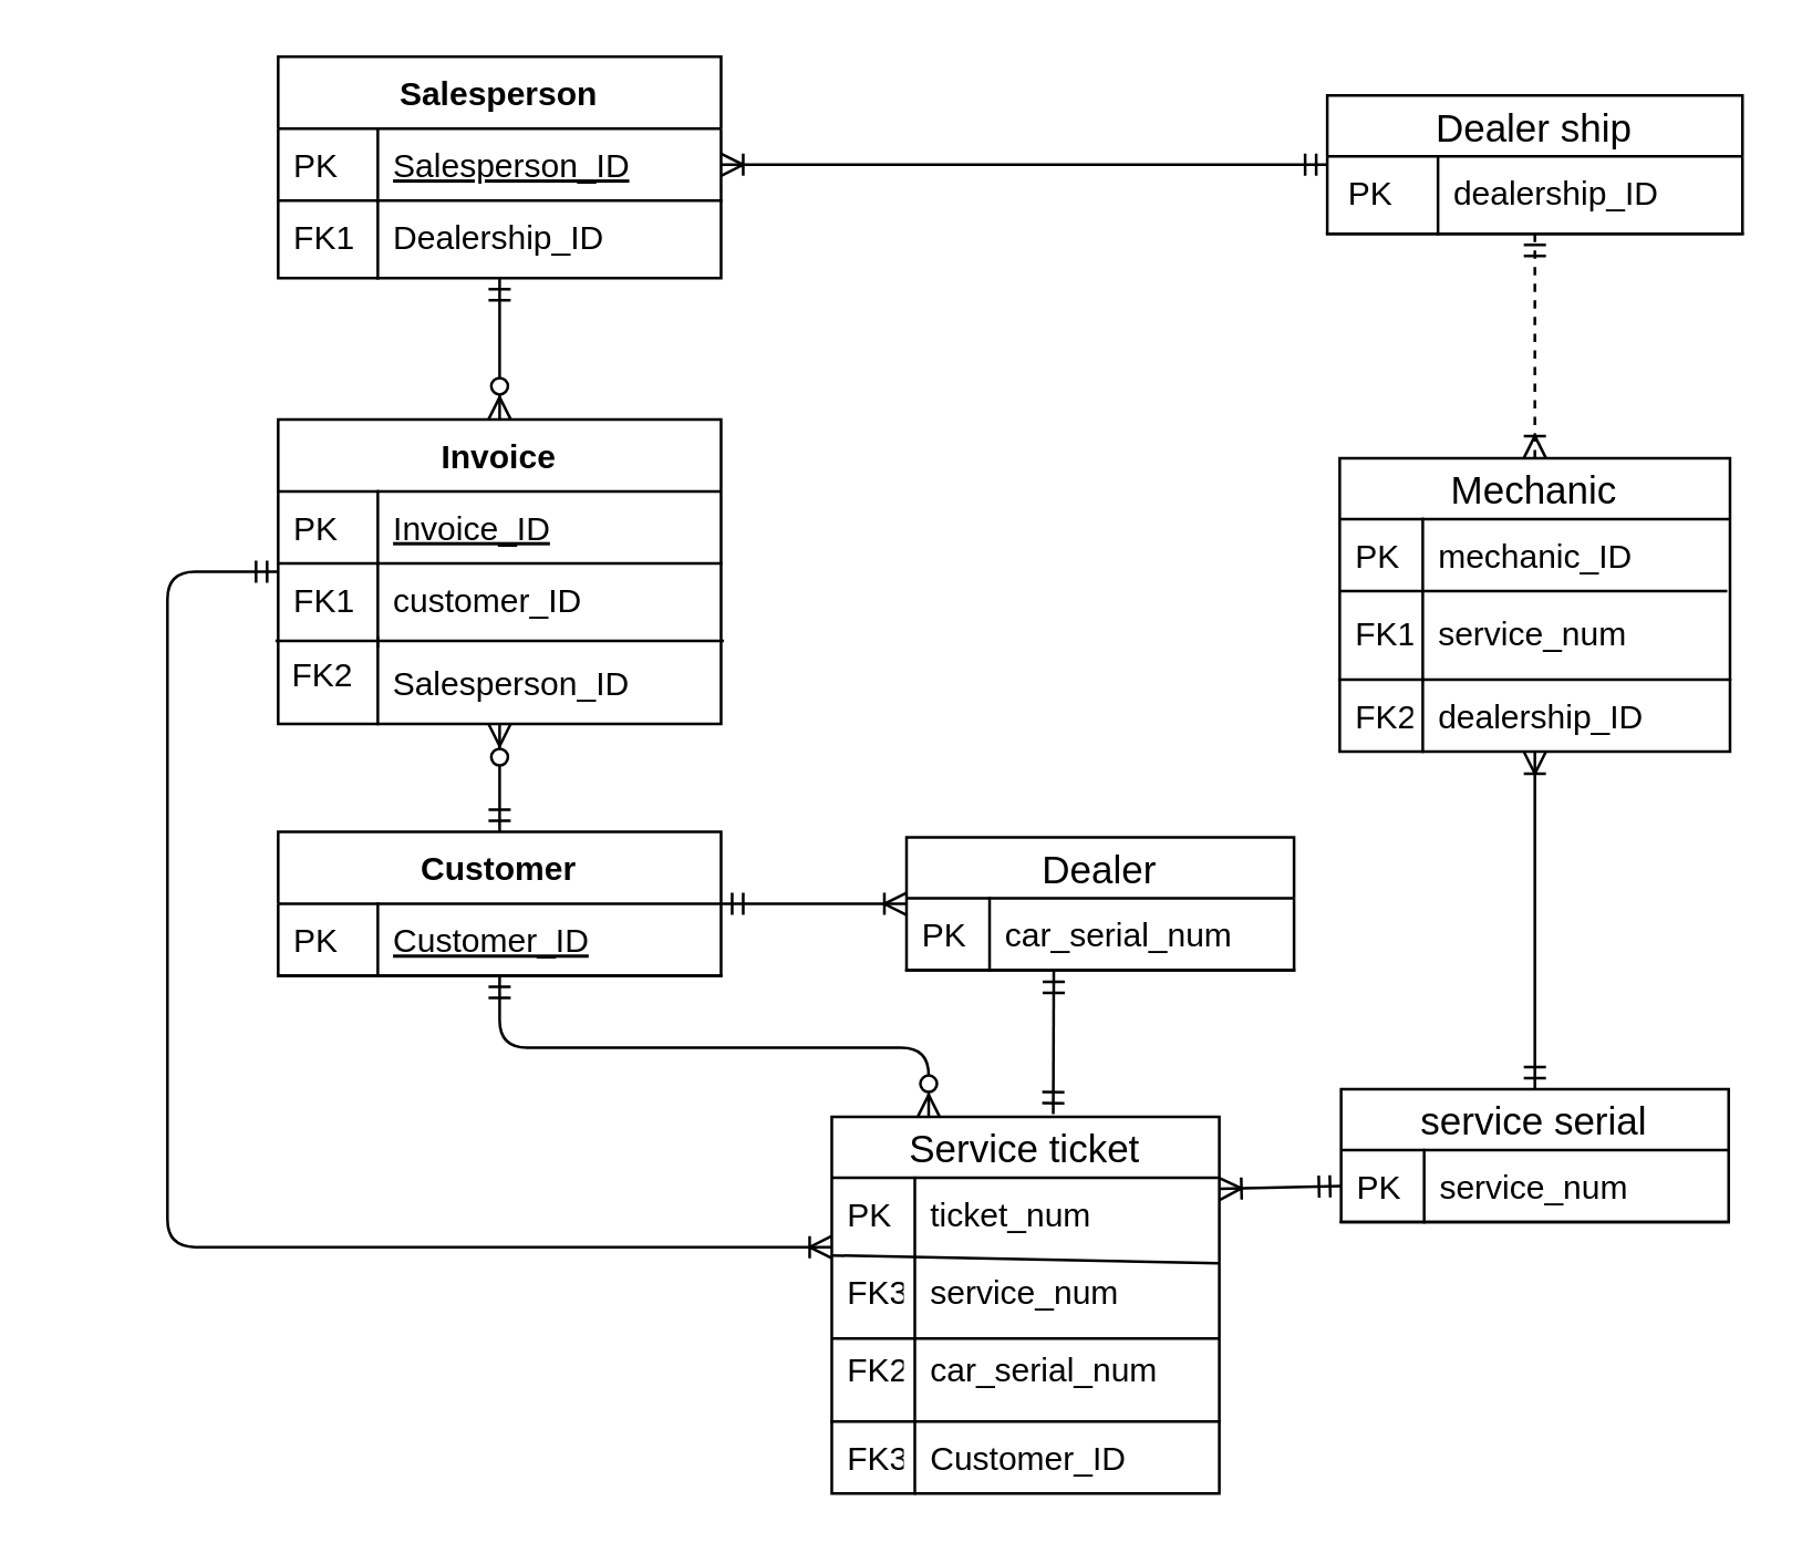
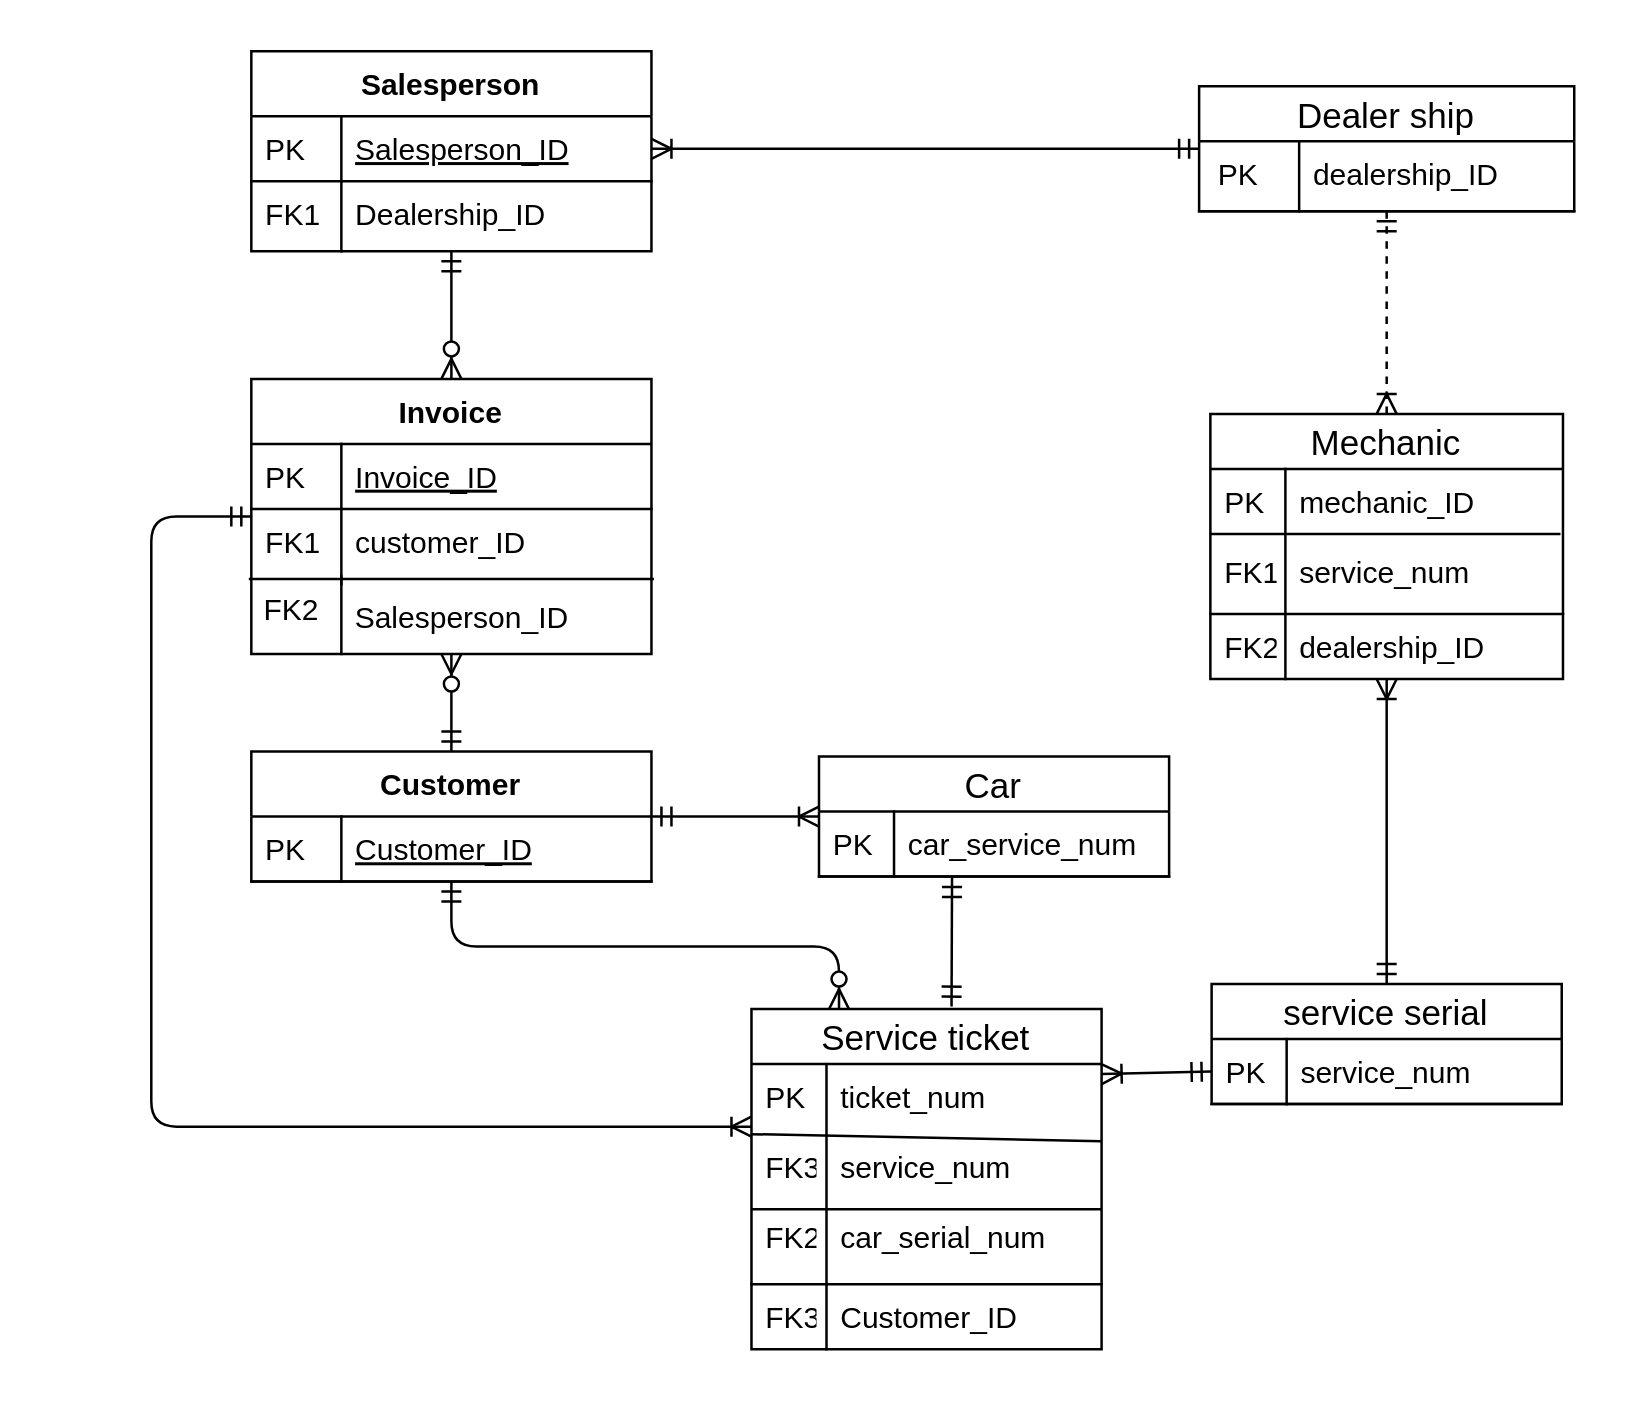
- <mxCell id="17" value="Dealer" style="swimlane;fontStyle=0;childLayout=stackLayout;horizontal=1;startSize=22;fillColor=none;horizontalStack=0;resizeParent=1;resizeParentMax=0;resizeLast=0;collapsible=1;marginBottom=0;swimlaneFillColor=#ffffff;align=center;fontSize=14;" vertex="1" parent="1"><mxGeometry x="327" y="302" width="140" height="48" as="geometry" /></mxCell>
+ <mxCell id="17" value="Car" style="swimlane;fontStyle=0;childLayout=stackLayout;horizontal=1;startSize=22;fillColor=none;horizontalStack=0;resizeParent=1;resizeParentMax=0;resizeLast=0;collapsible=1;marginBottom=0;swimlaneFillColor=#ffffff;align=center;fontSize=14;" vertex="1" parent="1"><mxGeometry x="327" y="302" width="140" height="48" as="geometry" /></mxCell>
- <mxCell id="18" value="car_serial_num" style="shape=partialRectangle;top=0;left=0;right=0;bottom=1;align=left;verticalAlign=top;fillColor=none;spacingLeft=34;spacingRight=4;overflow=hidden;rotatable=0;points=[[0,0.5],[1,0.5]];portConstraint=eastwest;dropTarget=0;fontSize=12;" vertex="1" parent="17"><mxGeometry y="22" width="140" height="26" as="geometry" /></mxCell>
+ <mxCell id="18" value="car_service_num" style="shape=partialRectangle;top=0;left=0;right=0;bottom=1;align=left;verticalAlign=top;fillColor=none;spacingLeft=34;spacingRight=4;overflow=hidden;rotatable=0;points=[[0,0.5],[1,0.5]];portConstraint=eastwest;dropTarget=0;fontSize=12;" vertex="1" parent="17"><mxGeometry y="22" width="140" height="26" as="geometry" /></mxCell>
